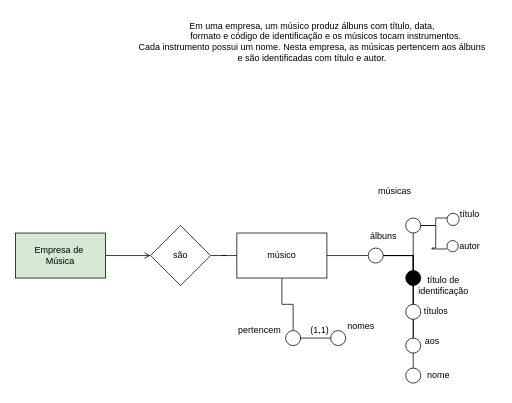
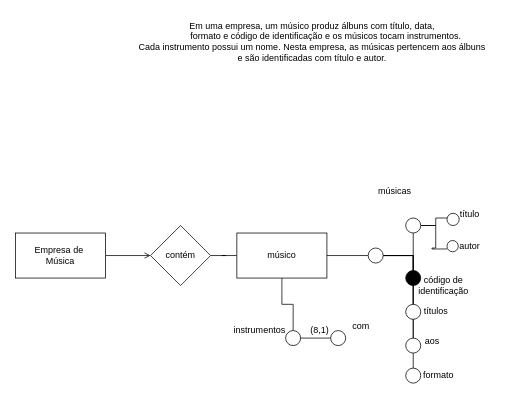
- <mxCell id="21" value="álbuns" style="text;html=1;align=center;verticalAlign=middle;resizable=0;points=[];autosize=1;strokeColor=none;fillColor=none;" vertex="1" parent="1"><mxGeometry x="480" y="300" width="60" height="30" as="geometry" /></mxCell>
- <mxCell id="3" value="Empresa de&amp;nbsp;&lt;br&gt;Música" style="rounded=0;whiteSpace=wrap;html=1;fillColor=#d5e8d4;" vertex="1" parent="1"><mxGeometry x="20" y="310" width="120" height="60" as="geometry" /></mxCell>
+ <mxCell id="3" value="Empresa de&amp;nbsp;&lt;br&gt;Música" style="rounded=0;whiteSpace=wrap;html=1;" vertex="1" parent="1"><mxGeometry x="20" y="310" width="120" height="60" as="geometry" /></mxCell>
- <mxCell id="5" value="são" style="rhombus;whiteSpace=wrap;html=1;rounded=0;" vertex="1" parent="1"><mxGeometry x="200" y="300" width="80" height="80" as="geometry" /></mxCell>
+ <mxCell id="5" value="contém" style="rhombus;whiteSpace=wrap;html=1;rounded=0;" vertex="1" parent="1"><mxGeometry x="200" y="300" width="80" height="80" as="geometry" /></mxCell>
- <mxCell id="31" value="título de &lt;br&gt;identificação" style="text;html=1;align=center;verticalAlign=middle;resizable=0;points=[];autosize=1;strokeColor=none;fillColor=none;" vertex="1" parent="1"><mxGeometry x="545" y="360" width="90" height="40" as="geometry" /></mxCell>
+ <mxCell id="31" value="código de &lt;br&gt;identificação" style="text;html=1;align=center;verticalAlign=middle;resizable=0;points=[];autosize=1;strokeColor=none;fillColor=none;" vertex="1" parent="1"><mxGeometry x="545" y="360" width="90" height="40" as="geometry" /></mxCell>
- <mxCell id="13" value="nomes" style="text;html=1;align=center;verticalAlign=middle;resizable=0;points=[];autosize=1;strokeColor=none;fillColor=none;" vertex="1" parent="1"><mxGeometry x="450" y="420" width="60" height="30" as="geometry" /></mxCell>
+ <mxCell id="13" value="com" style="text;html=1;align=center;verticalAlign=middle;resizable=0;points=[];autosize=1;strokeColor=none;fillColor=none;" vertex="1" parent="1"><mxGeometry x="450" y="420" width="60" height="30" as="geometry" /></mxCell>
- <mxCell id="10" value="pertencem" style="text;html=1;align=center;verticalAlign=middle;resizable=0;points=[];autosize=1;strokeColor=none;fillColor=none;" vertex="1" parent="1"><mxGeometry x="300" y="425" width="90" height="30" as="geometry" /></mxCell>
+ <mxCell id="10" value="instrumentos" style="text;html=1;align=center;verticalAlign=middle;resizable=0;points=[];autosize=1;strokeColor=none;fillColor=none;" vertex="1" parent="1"><mxGeometry x="300" y="425" width="90" height="30" as="geometry" /></mxCell>
- <mxCell id="12" value="(1,1)" style="text;html=1;align=center;verticalAlign=middle;resizable=0;points=[];autosize=1;strokeColor=none;fillColor=none;" vertex="1" parent="1"><mxGeometry x="400" y="425" width="50" height="30" as="geometry" /></mxCell>
+ <mxCell id="12" value="(8,1)" style="text;html=1;align=center;verticalAlign=middle;resizable=0;points=[];autosize=1;strokeColor=none;fillColor=none;" vertex="1" parent="1"><mxGeometry x="400" y="425" width="50" height="30" as="geometry" /></mxCell>
- <mxCell id="38" value="&amp;nbsp; nome" style="text;html=1;align=center;verticalAlign=middle;resizable=0;points=[];autosize=1;strokeColor=none;fillColor=none;" vertex="1" parent="1"><mxGeometry x="545" y="485" width="70" height="30" as="geometry" /></mxCell>
+ <mxCell id="38" value="&amp;nbsp; formato" style="text;html=1;align=center;verticalAlign=middle;resizable=0;points=[];autosize=1;strokeColor=none;fillColor=none;" vertex="1" parent="1"><mxGeometry x="545" y="485" width="70" height="30" as="geometry" /></mxCell>
